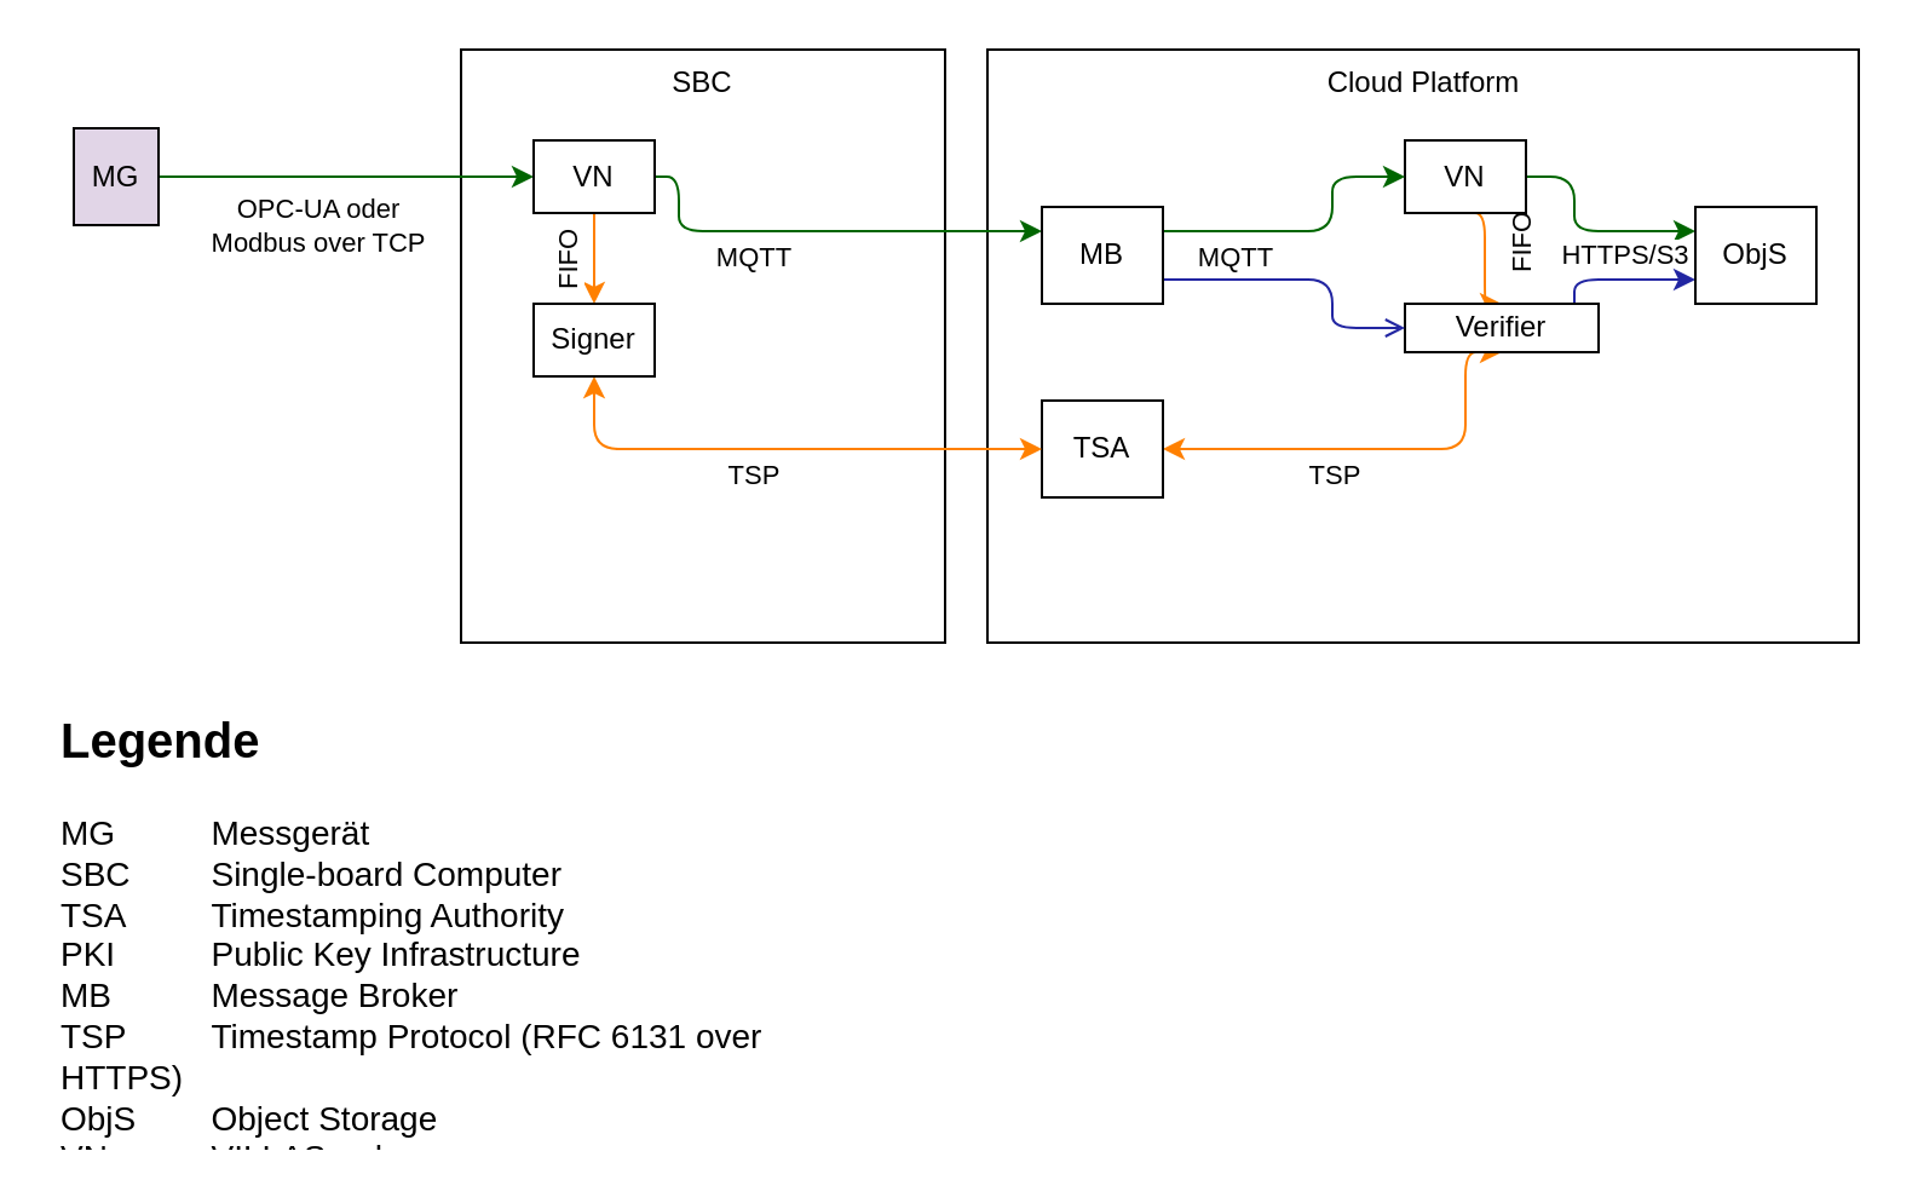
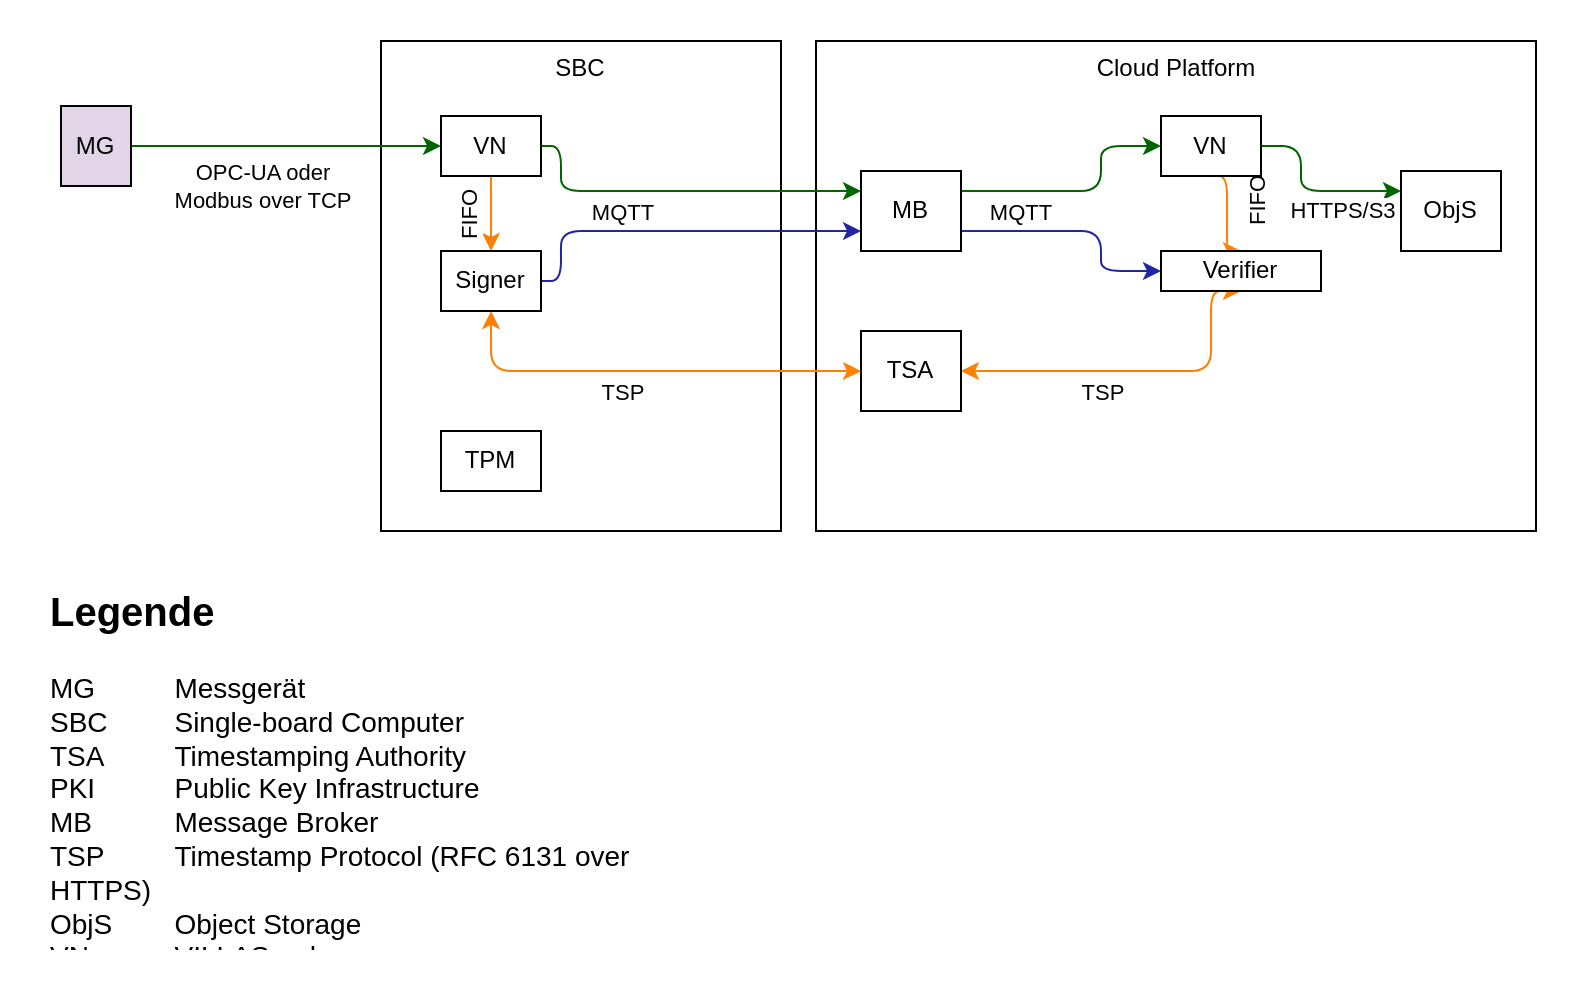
+ <mxCell id="15" style="edgeStyle=elbowEdgeStyle;html=1;exitX=1;exitY=0.5;exitDx=0;exitDy=0;entryX=0;entryY=0.75;entryDx=0;entryDy=0;strokeColor=#2226A2;" edge="1" parent="1" source="18" target="29"><mxGeometry relative="1" as="geometry"><Array as="points"><mxPoint x="280" y="125" /></Array></mxGeometry></mxCell>
- <mxCell id="24" style="edgeStyle=elbowEdgeStyle;html=1;exitX=1;exitY=0.5;exitDx=0;exitDy=0;entryX=0;entryY=0.75;entryDx=0;entryDy=0;startArrow=none;startFill=0;strokeColor=#2226A2;" edge="1" parent="1" source="25" target="30"><mxGeometry relative="1" as="geometry"><Array as="points"><mxPoint x="650" y="125" /></Array></mxGeometry></mxCell>
- <mxCell id="28" style="edgeStyle=elbowEdgeStyle;html=1;exitX=1;exitY=0.75;exitDx=0;exitDy=0;entryX=0;entryY=0.5;entryDx=0;entryDy=0;strokeColor=#2226A2;endArrow=open;" edge="1" parent="1" source="29" target="25"><mxGeometry relative="1" as="geometry"><Array as="points"><mxPoint x="550" y="125" /></Array></mxGeometry></mxCell>
+ <mxCell id="28" style="edgeStyle=elbowEdgeStyle;html=1;exitX=1;exitY=0.75;exitDx=0;exitDy=0;entryX=0;entryY=0.5;entryDx=0;entryDy=0;strokeColor=#2226A2;" edge="1" parent="1" source="29" target="25"><mxGeometry relative="1" as="geometry"><Array as="points"><mxPoint x="550" y="125" /></Array></mxGeometry></mxCell>
+ <mxCell id="32" value="TPM" style="rounded=0;whiteSpace=wrap;html=1;" vertex="1" parent="1"><mxGeometry x="220" y="215" width="50" height="30" as="geometry" /></mxCell>
